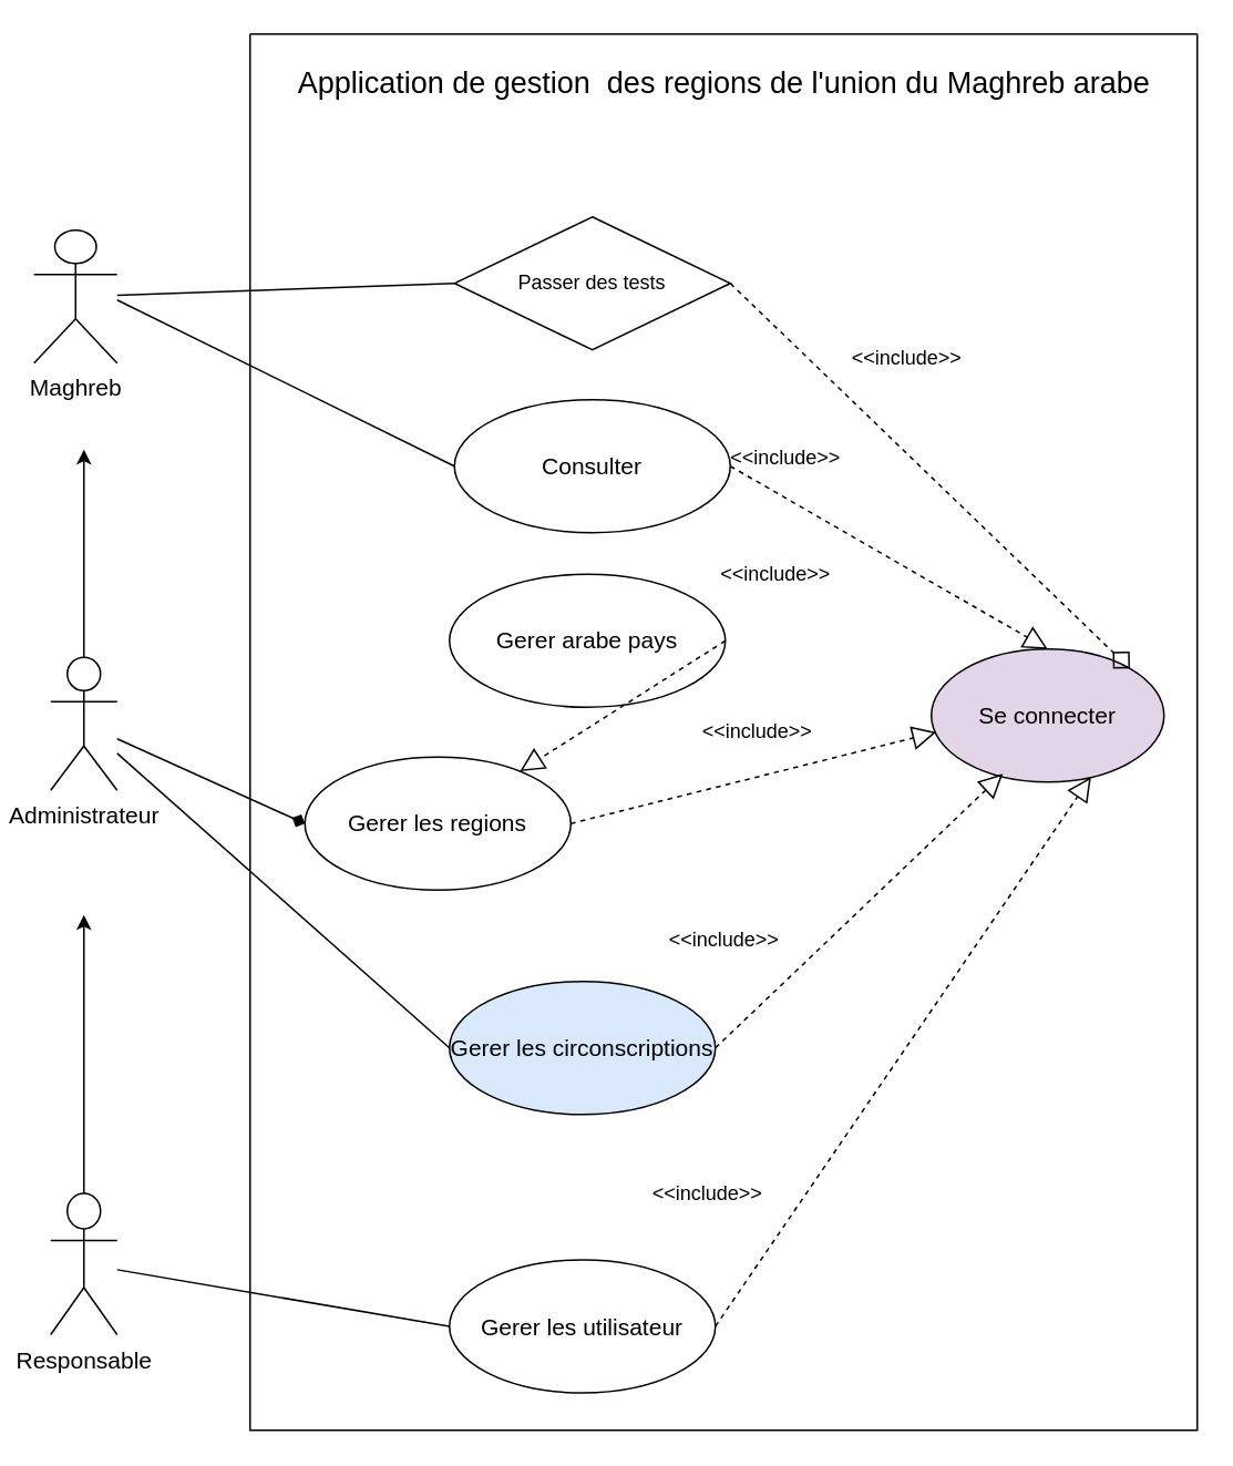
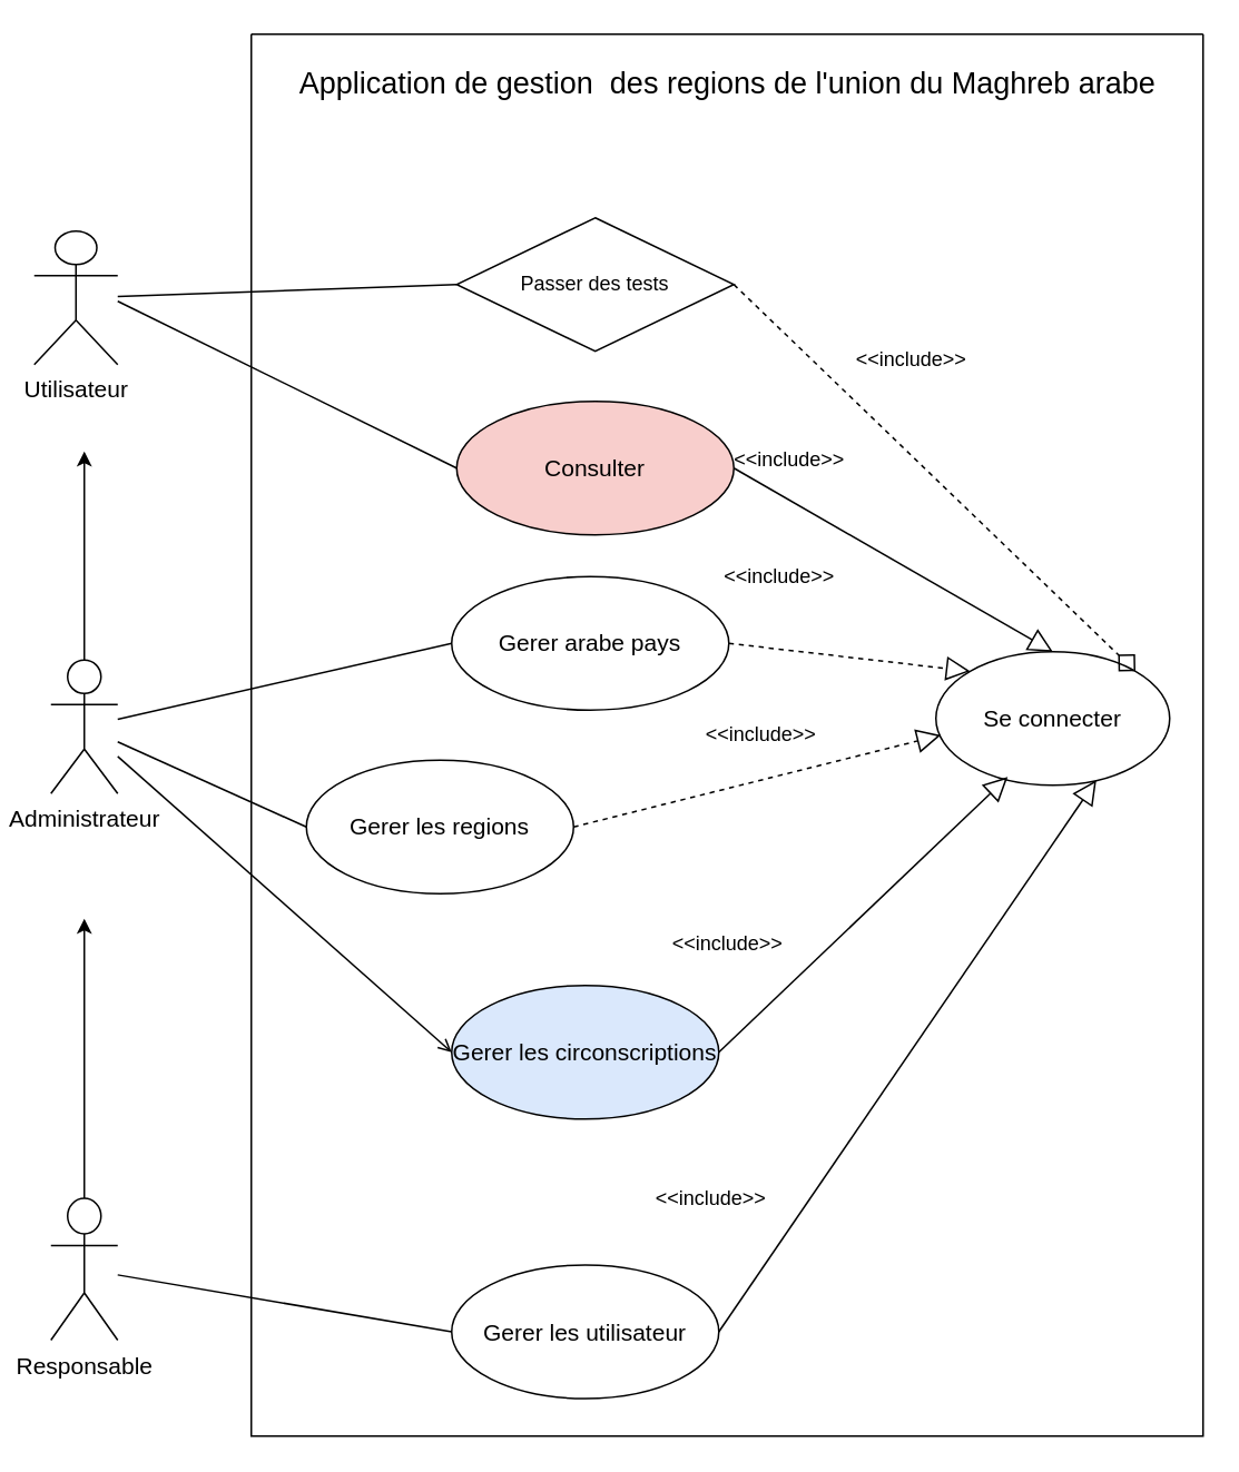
- <mxCell id="23" value="&lt;font style=&quot;font-size: 14px;&quot;&gt;Maghreb&lt;/font&gt;" style="shape=umlActor;verticalLabelPosition=bottom;verticalAlign=top;html=1;outlineConnect=0;" vertex="1" parent="1"><mxGeometry x="20" y="138" width="50" height="80" as="geometry" /></mxCell>
+ <mxCell id="23" value="&lt;font style=&quot;font-size: 14px;&quot;&gt;Utilisateur&lt;/font&gt;" style="shape=umlActor;verticalLabelPosition=bottom;verticalAlign=top;html=1;outlineConnect=0;" vertex="1" parent="1"><mxGeometry x="20" y="138" width="50" height="80" as="geometry" /></mxCell>
- <mxCell id="8" value="&lt;font style=&quot;font-size: 14px;&quot;&gt;Consulter&lt;/font&gt;" style="ellipse;whiteSpace=wrap;html=1;" vertex="1" parent="2"><mxGeometry x="123" y="220" width="166" height="80" as="geometry" /></mxCell>
+ <mxCell id="8" value="&lt;font style=&quot;font-size: 14px;&quot;&gt;Consulter&lt;/font&gt;" style="ellipse;whiteSpace=wrap;html=1;fillColor=#f8cecc;" vertex="1" parent="2"><mxGeometry x="123" y="220" width="166" height="80" as="geometry" /></mxCell>
- <mxCell id="11" value="" style="endArrow=block;dashed=1;endFill=0;endSize=12;html=1;rounded=0;exitX=1;exitY=0.5;exitDx=0;exitDy=0;entryX=0.5;entryY=0;entryDx=0;entryDy=0;" edge="1" parent="2" source="8" target="9"><mxGeometry width="160" relative="1" as="geometry"><mxPoint x="110" y="370" as="sourcePoint" /><mxPoint x="270" y="370" as="targetPoint" /></mxGeometry></mxCell>
+ <mxCell id="11" value="" style="endArrow=block;dashed=0;endFill=0;endSize=12;html=1;rounded=0;exitX=1;exitY=0.5;exitDx=0;exitDy=0;entryX=0.5;entryY=0;entryDx=0;entryDy=0;" edge="1" parent="2" source="8" target="9"><mxGeometry width="160" relative="1" as="geometry"><mxPoint x="110" y="370" as="sourcePoint" /><mxPoint x="270" y="370" as="targetPoint" /></mxGeometry></mxCell>
+ <mxCell id="26" value="" style="endArrow=none;html=1;rounded=0;entryX=0;entryY=0.5;entryDx=0;entryDy=0;" edge="1" parent="1" source="24" target="4"><mxGeometry width="50" height="50" relative="1" as="geometry"><mxPoint x="300" y="370" as="sourcePoint" /><mxPoint x="350" y="320" as="targetPoint" /></mxGeometry></mxCell>
- <mxCell id="12" value="" style="endArrow=block;dashed=1;endFill=0;endSize=12;html=1;rounded=0;exitX=1;exitY=0.5;exitDx=0;exitDy=0;" edge="1" parent="2" source="4" target="5"><mxGeometry width="160" relative="1" as="geometry"><mxPoint x="110" y="370" as="sourcePoint" /><mxPoint x="270" y="370" as="targetPoint" /></mxGeometry></mxCell>
+ <mxCell id="12" value="" style="endArrow=block;dashed=1;endFill=0;endSize=12;html=1;rounded=0;exitX=1;exitY=0.5;exitDx=0;exitDy=0;entryX=0;entryY=0;entryDx=0;entryDy=0;" edge="1" parent="2" source="4" target="9"><mxGeometry width="160" relative="1" as="geometry"><mxPoint x="110" y="370" as="sourcePoint" /><mxPoint x="270" y="370" as="targetPoint" /></mxGeometry></mxCell>
- <mxCell id="9" value="&lt;font style=&quot;font-size: 14px;&quot;&gt;Se connecter&lt;/font&gt;" style="ellipse;whiteSpace=wrap;html=1;fillColor=#e1d5e7;" vertex="1" parent="2"><mxGeometry x="410" y="370" width="140" height="80" as="geometry" /></mxCell>
+ <mxCell id="9" value="&lt;font style=&quot;font-size: 14px;&quot;&gt;Se connecter&lt;/font&gt;" style="ellipse;whiteSpace=wrap;html=1;" vertex="1" parent="2"><mxGeometry x="410" y="370" width="140" height="80" as="geometry" /></mxCell>
- <mxCell id="27" value="" style="endArrow=diamond;html=1;rounded=0;entryX=0;entryY=0.5;entryDx=0;entryDy=0;" edge="1" parent="1" source="24" target="5"><mxGeometry width="50" height="50" relative="1" as="geometry"><mxPoint x="70" y="350" as="sourcePoint" /><mxPoint x="350" y="320" as="targetPoint" /></mxGeometry></mxCell>
+ <mxCell id="27" value="" style="endArrow=none;html=1;rounded=0;entryX=0;entryY=0.5;entryDx=0;entryDy=0;" edge="1" parent="1" source="24" target="5"><mxGeometry width="50" height="50" relative="1" as="geometry"><mxPoint x="70" y="350" as="sourcePoint" /><mxPoint x="350" y="320" as="targetPoint" /></mxGeometry></mxCell>
- <mxCell id="14" value="" style="endArrow=block;dashed=1;endFill=0;endSize=12;html=1;rounded=0;exitX=1;exitY=0.5;exitDx=0;exitDy=0;entryX=0.307;entryY=0.938;entryDx=0;entryDy=0;entryPerimeter=0;" edge="1" parent="2" source="6" target="9"><mxGeometry width="160" relative="1" as="geometry"><mxPoint x="110" y="370" as="sourcePoint" /><mxPoint x="270" y="370" as="targetPoint" /></mxGeometry></mxCell>
+ <mxCell id="14" value="" style="endArrow=block;dashed=0;endFill=0;endSize=12;html=1;rounded=0;exitX=1;exitY=0.5;exitDx=0;exitDy=0;entryX=0.307;entryY=0.938;entryDx=0;entryDy=0;entryPerimeter=0;" edge="1" parent="2" source="6" target="9"><mxGeometry width="160" relative="1" as="geometry"><mxPoint x="110" y="370" as="sourcePoint" /><mxPoint x="270" y="370" as="targetPoint" /></mxGeometry></mxCell>
- <mxCell id="28" value="" style="endArrow=none;html=1;rounded=0;entryX=0;entryY=0.5;entryDx=0;entryDy=0;" edge="1" parent="1" source="24" target="6"><mxGeometry width="50" height="50" relative="1" as="geometry"><mxPoint x="70" y="370" as="sourcePoint" /><mxPoint x="350" y="320" as="targetPoint" /></mxGeometry></mxCell>
+ <mxCell id="28" value="" style="endArrow=open;html=1;rounded=0;entryX=0;entryY=0.5;entryDx=0;entryDy=0;" edge="1" parent="1" source="24" target="6"><mxGeometry width="50" height="50" relative="1" as="geometry"><mxPoint x="70" y="370" as="sourcePoint" /><mxPoint x="350" y="320" as="targetPoint" /></mxGeometry></mxCell>
- <mxCell id="15" value="" style="endArrow=block;dashed=1;endFill=0;endSize=12;html=1;rounded=0;exitX=1;exitY=0.5;exitDx=0;exitDy=0;entryX=0.686;entryY=0.963;entryDx=0;entryDy=0;entryPerimeter=0;" edge="1" parent="2" source="7" target="9"><mxGeometry width="160" relative="1" as="geometry"><mxPoint x="110" y="370" as="sourcePoint" /><mxPoint x="270" y="370" as="targetPoint" /></mxGeometry></mxCell>
+ <mxCell id="15" value="" style="endArrow=block;dashed=0;endFill=0;endSize=12;html=1;rounded=0;exitX=1;exitY=0.5;exitDx=0;exitDy=0;entryX=0.686;entryY=0.963;entryDx=0;entryDy=0;entryPerimeter=0;" edge="1" parent="2" source="7" target="9"><mxGeometry width="160" relative="1" as="geometry"><mxPoint x="110" y="370" as="sourcePoint" /><mxPoint x="270" y="370" as="targetPoint" /></mxGeometry></mxCell>
